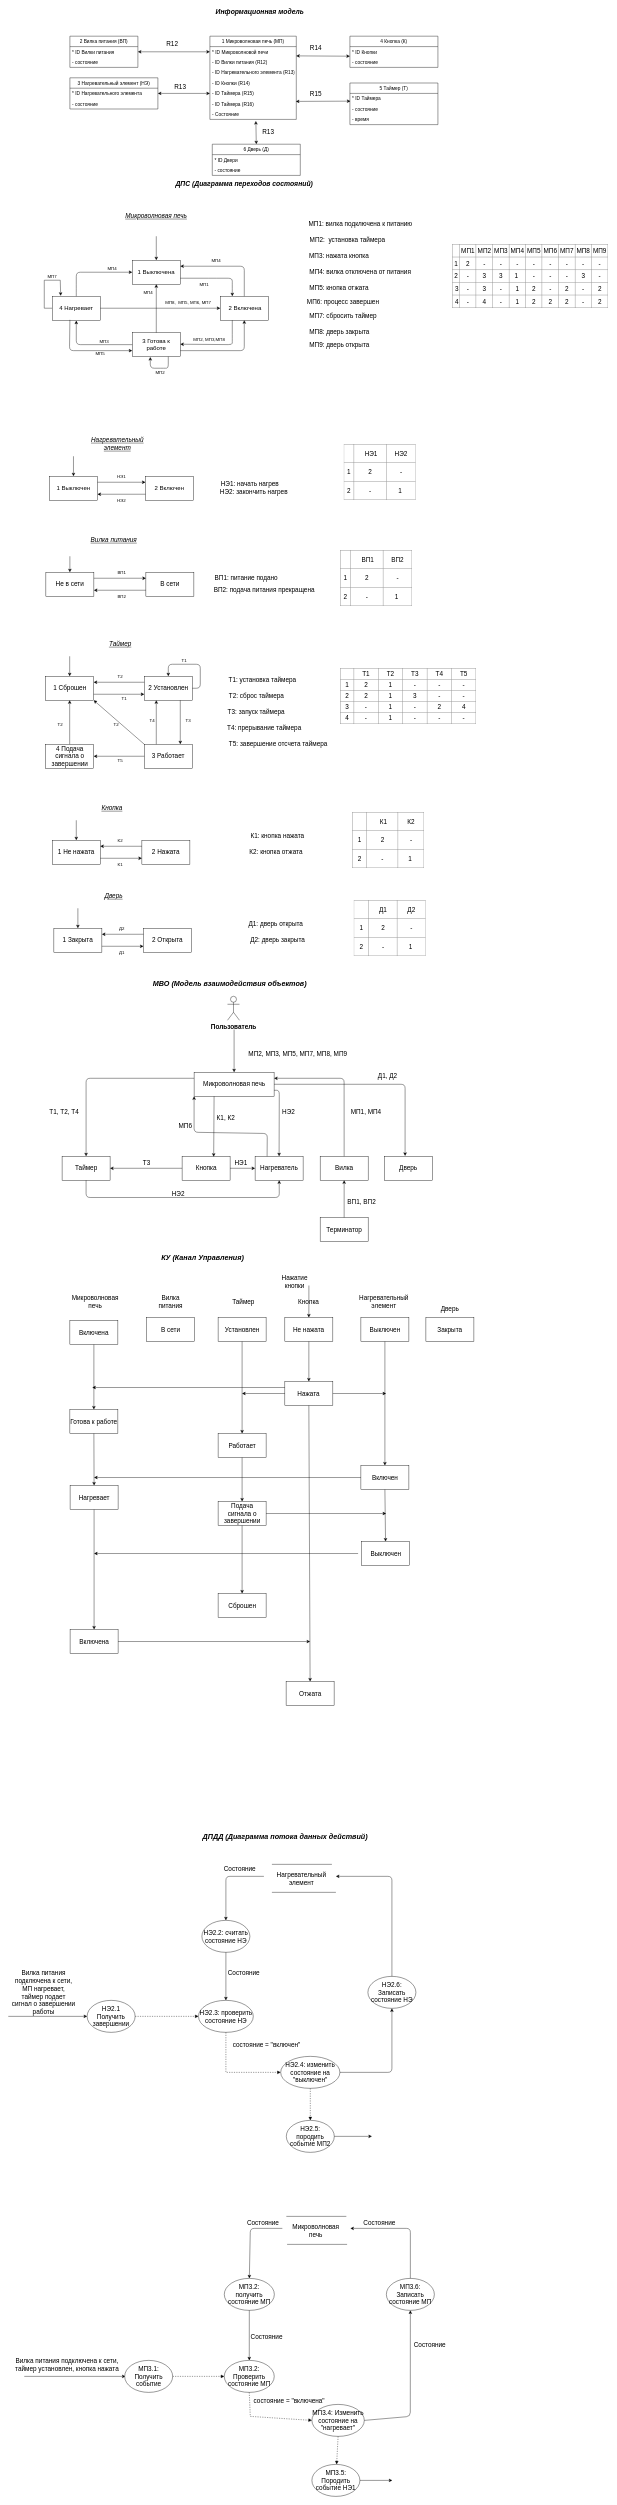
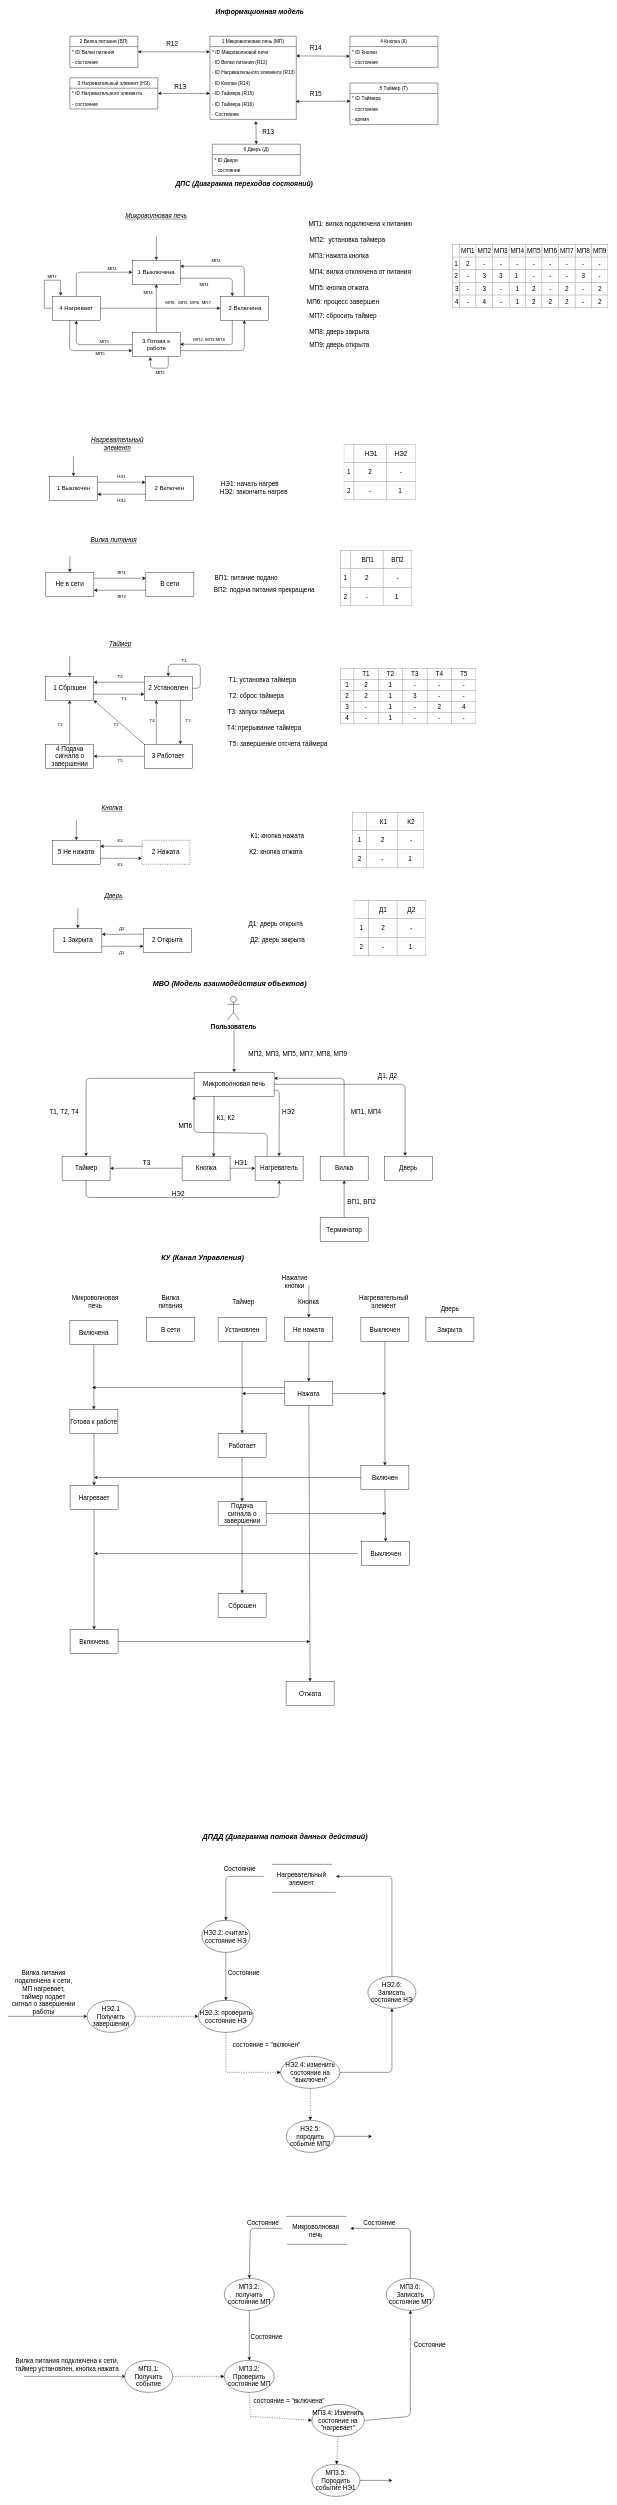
- <mxCell id="111" value="&lt;font style=&quot;font-size: 16px&quot;&gt;1 Не нажата&lt;/font&gt;" style="rounded=0;whiteSpace=wrap;html=1;" parent="1" vertex="1"><mxGeometry x="130" y="2100" width="120" height="60" as="geometry" /></mxCell>
+ <mxCell id="111" value="&lt;font style=&quot;font-size: 16px&quot;&gt;5 Не нажата&lt;/font&gt;" style="rounded=0;whiteSpace=wrap;html=1;" parent="1" vertex="1"><mxGeometry x="130" y="2100" width="120" height="60" as="geometry" /></mxCell>
- <mxCell id="112" value="&lt;font style=&quot;font-size: 16px&quot;&gt;2 Нажата&lt;/font&gt;" style="rounded=0;whiteSpace=wrap;html=1;" parent="1" vertex="1"><mxGeometry x="354" y="2100" width="120" height="60" as="geometry" /></mxCell>
+ <mxCell id="112" value="&lt;font style=&quot;font-size: 16px&quot;&gt;2 Нажата&lt;/font&gt;" style="rounded=0;whiteSpace=wrap;html=1;dashed=1;" parent="1" vertex="1"><mxGeometry x="354" y="2100" width="120" height="60" as="geometry" /></mxCell>
